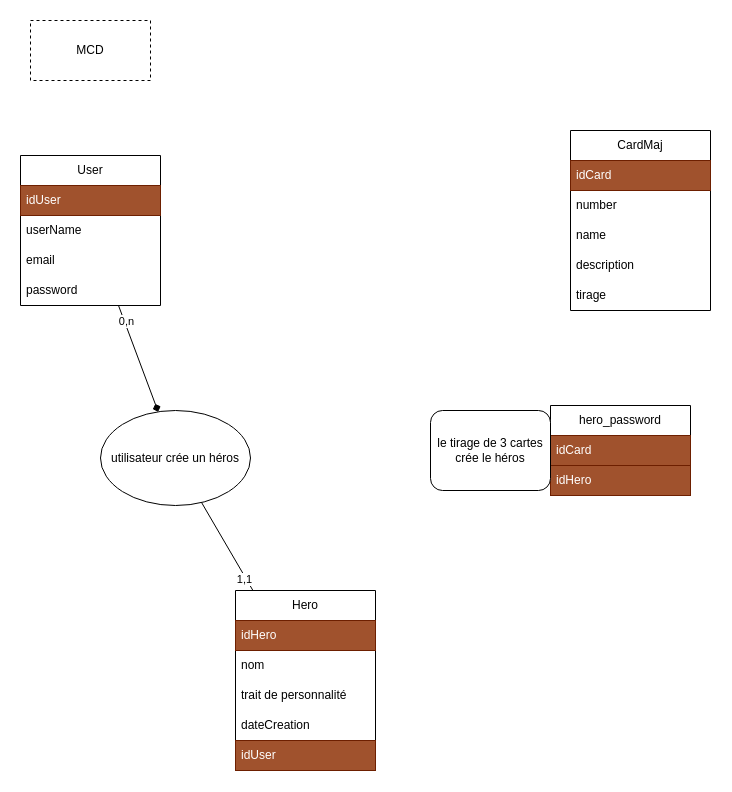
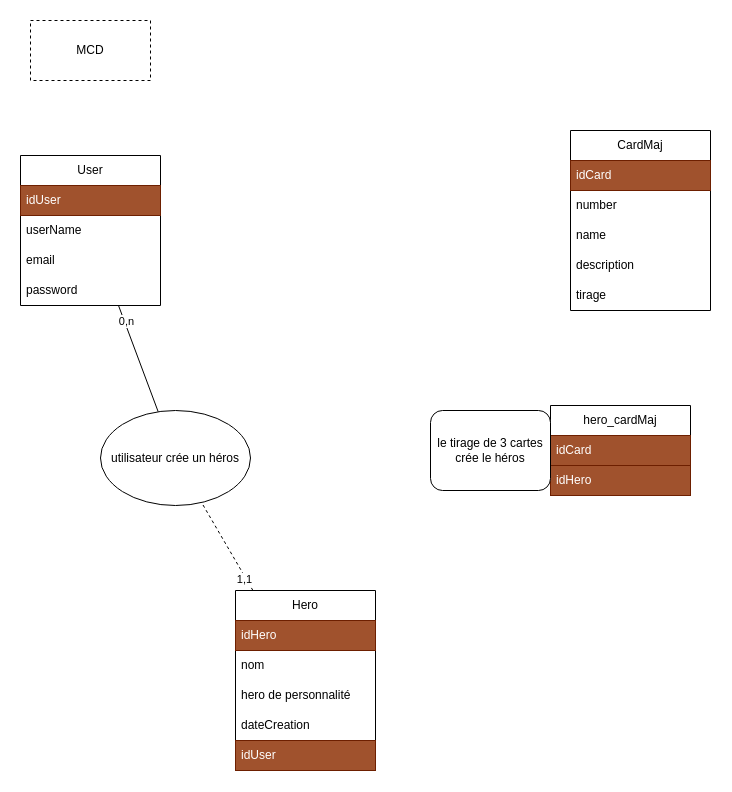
- <mxCell id="19" value="" style="endArrow=diamond;html=1;rounded=0;" parent="1" source="2" target="22" edge="1"><mxGeometry width="50" height="50" relative="1" as="geometry"><mxPoint x="350" y="465" as="sourcePoint" /><mxPoint x="215" y="370" as="targetPoint" /></mxGeometry></mxCell>
+ <mxCell id="19" value="" style="endArrow=none;html=1;rounded=0;" parent="1" source="2" target="22" edge="1"><mxGeometry width="50" height="50" relative="1" as="geometry"><mxPoint x="350" y="465" as="sourcePoint" /><mxPoint x="215" y="370" as="targetPoint" /></mxGeometry></mxCell>
- <mxCell id="27" value="hero_password" style="swimlane;fontStyle=0;childLayout=stackLayout;horizontal=1;startSize=30;horizontalStack=0;resizeParent=1;resizeParentMax=0;resizeLast=0;collapsible=1;marginBottom=0;whiteSpace=wrap;html=1;" vertex="1" parent="1"><mxGeometry x="550" y="405" width="140" height="90" as="geometry" /></mxCell>
+ <mxCell id="27" value="hero_cardMaj" style="swimlane;fontStyle=0;childLayout=stackLayout;horizontal=1;startSize=30;horizontalStack=0;resizeParent=1;resizeParentMax=0;resizeLast=0;collapsible=1;marginBottom=0;whiteSpace=wrap;html=1;" vertex="1" parent="1"><mxGeometry x="550" y="405" width="140" height="90" as="geometry" /></mxCell>
- <mxCell id="24" value="" style="endArrow=none;html=1;rounded=0;" parent="1" source="13" target="22" edge="1"><mxGeometry width="50" height="50" relative="1" as="geometry"><mxPoint x="156" y="315" as="sourcePoint" /><mxPoint x="258" y="454" as="targetPoint" /></mxGeometry></mxCell>
+ <mxCell id="24" value="" style="endArrow=none;html=1;rounded=0;dashed=1;" parent="1" source="13" target="22" edge="1"><mxGeometry width="50" height="50" relative="1" as="geometry"><mxPoint x="156" y="315" as="sourcePoint" /><mxPoint x="258" y="454" as="targetPoint" /></mxGeometry></mxCell>
- <mxCell id="16" value="trait de personnalité" style="text;strokeColor=none;fillColor=none;align=left;verticalAlign=middle;spacingLeft=4;spacingRight=4;overflow=hidden;points=[[0,0.5],[1,0.5]];portConstraint=eastwest;rotatable=0;whiteSpace=wrap;html=1;" parent="13" vertex="1"><mxGeometry y="90" width="140" height="30" as="geometry" /></mxCell>
+ <mxCell id="16" value="hero de personnalité" style="text;strokeColor=none;fillColor=none;align=left;verticalAlign=middle;spacingLeft=4;spacingRight=4;overflow=hidden;points=[[0,0.5],[1,0.5]];portConstraint=eastwest;rotatable=0;whiteSpace=wrap;html=1;" parent="13" vertex="1"><mxGeometry y="90" width="140" height="30" as="geometry" /></mxCell>
